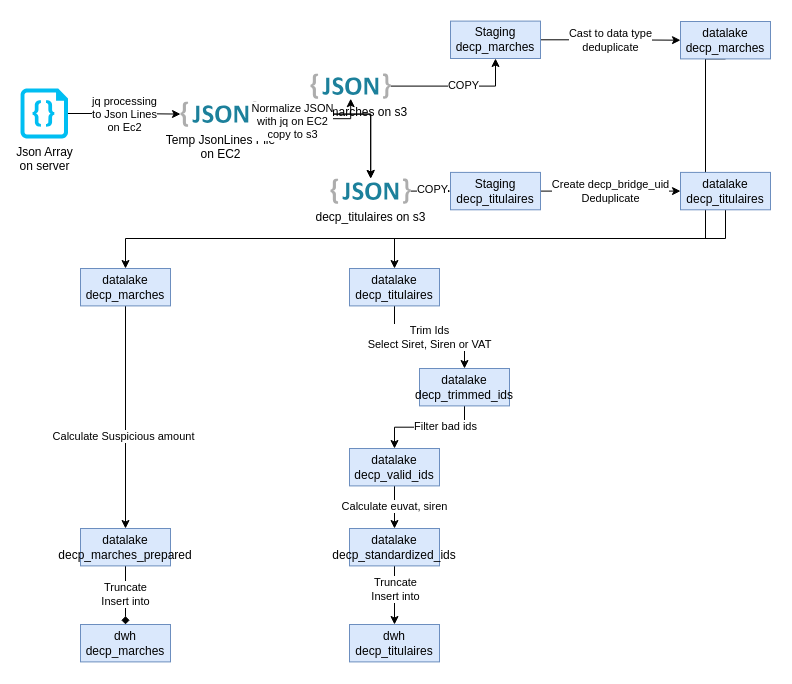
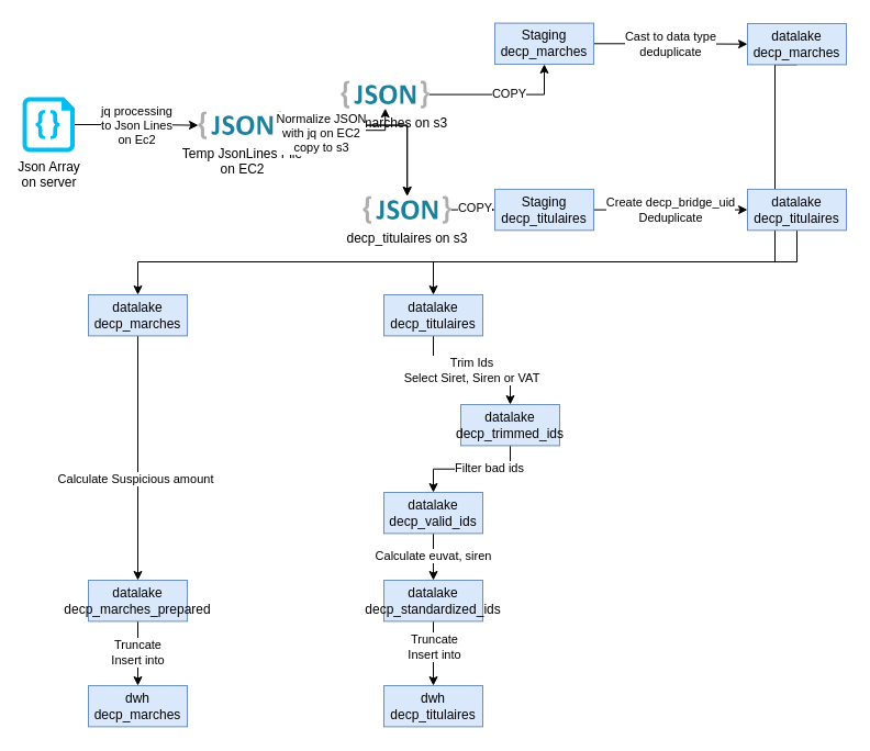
- <mxCell id="37" value="Truncate&lt;br&gt;Insert into" style="edgeStyle=orthogonalEdgeStyle;rounded=0;orthogonalLoop=1;jettySize=auto;html=1;endArrow=diamond;" edge="1" parent="1" source="38" target="39"><mxGeometry relative="1" as="geometry" /></mxCell>
+ <mxCell id="37" value="Truncate&lt;br&gt;Insert into" style="edgeStyle=orthogonalEdgeStyle;rounded=0;orthogonalLoop=1;jettySize=auto;html=1;" edge="1" parent="1" source="38" target="39"><mxGeometry relative="1" as="geometry" /></mxCell>
